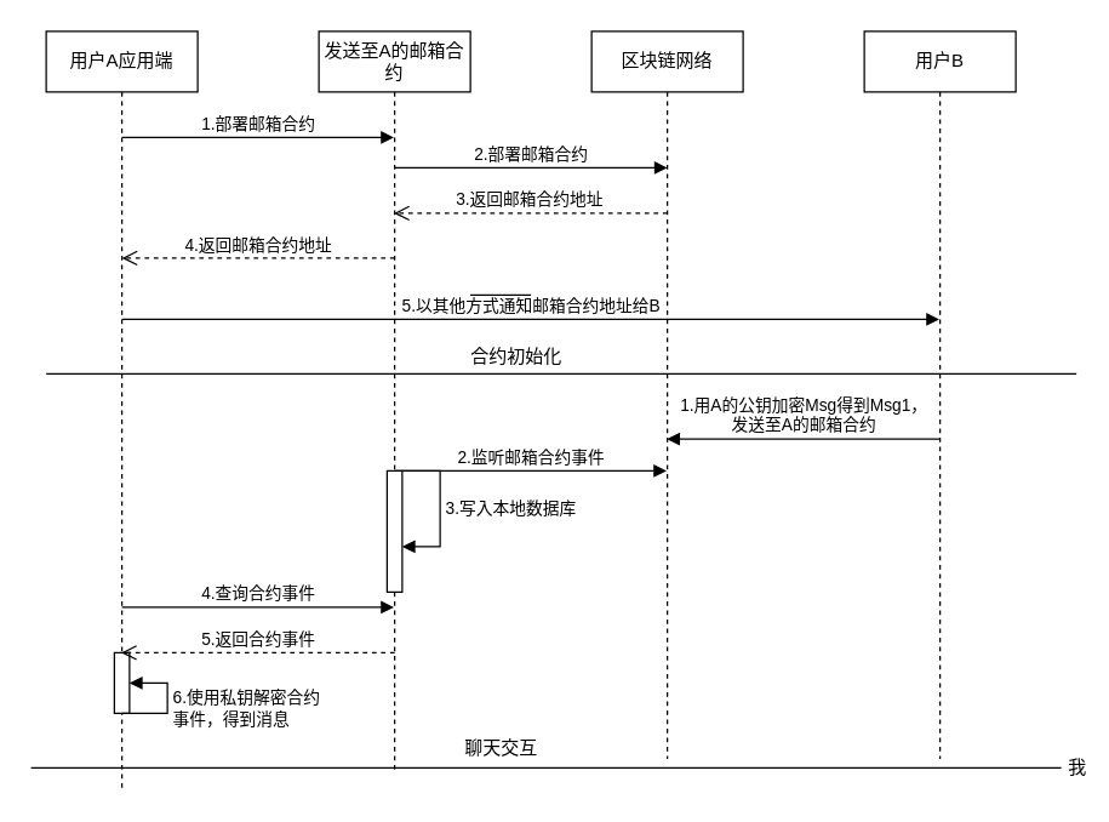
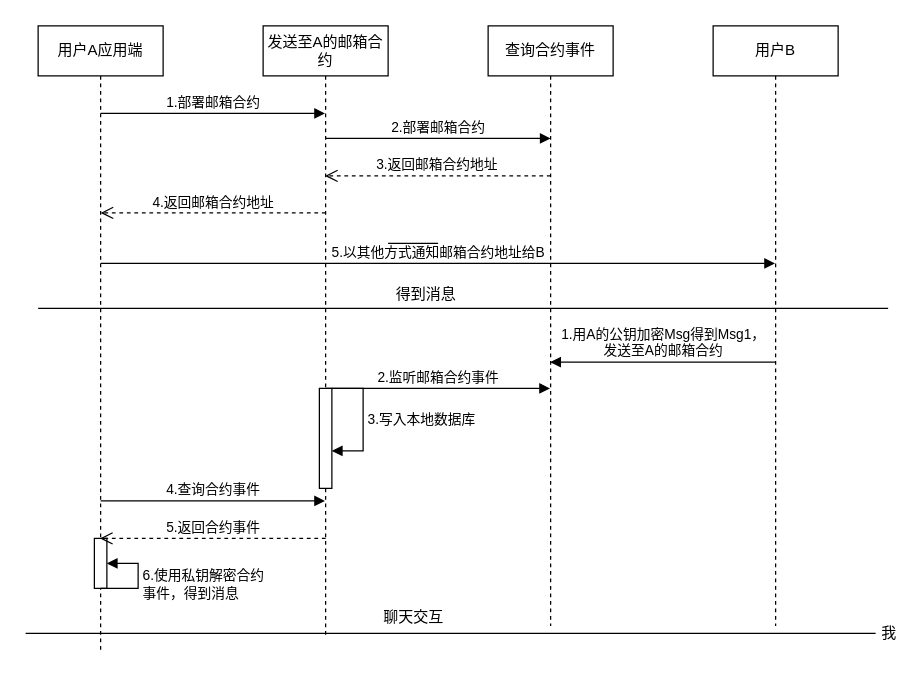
- <mxCell id="8" value="区块链网络" style="shape=umlLifeline;perimeter=lifelinePerimeter;whiteSpace=wrap;html=1;container=1;dropTarget=0;collapsible=0;recursiveResize=0;outlineConnect=0;portConstraint=eastwest;newEdgeStyle={&quot;curved&quot;:0,&quot;rounded&quot;:0};" vertex="1" parent="1"><mxGeometry x="390" y="20" width="100" height="480" as="geometry" /></mxCell>
+ <mxCell id="8" value="查询合约事件" style="shape=umlLifeline;perimeter=lifelinePerimeter;whiteSpace=wrap;html=1;container=1;dropTarget=0;collapsible=0;recursiveResize=0;outlineConnect=0;portConstraint=eastwest;newEdgeStyle={&quot;curved&quot;:0,&quot;rounded&quot;:0};" vertex="1" parent="1"><mxGeometry x="390" y="20" width="100" height="480" as="geometry" /></mxCell>
- <mxCell id="17" value="合约初始化" style="text;html=1;align=center;verticalAlign=middle;resizable=0;points=[];autosize=1;strokeColor=none;fillColor=none;" vertex="1" parent="1"><mxGeometry x="300" y="220" width="80" height="30" as="geometry" /></mxCell>
+ <mxCell id="17" value="得到消息" style="text;html=1;align=center;verticalAlign=middle;resizable=0;points=[];autosize=1;strokeColor=none;fillColor=none;" vertex="1" parent="1"><mxGeometry x="300" y="220" width="80" height="30" as="geometry" /></mxCell>
